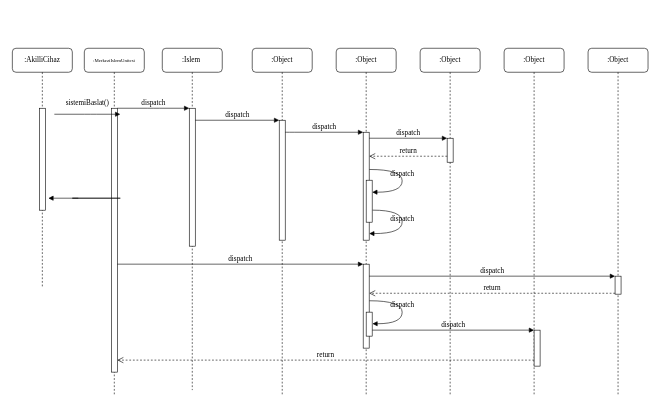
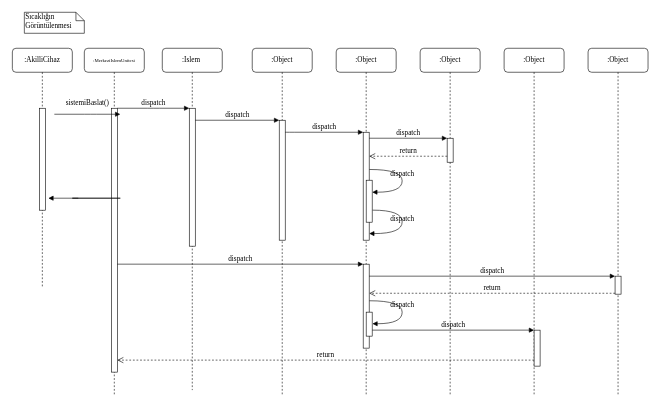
+ <mxCell id="32" value="Sıcaklığın Görüntülenmesi" style="shape=note;whiteSpace=wrap;html=1;size=14;verticalAlign=top;align=left;spacingTop=-6;rounded=0;shadow=0;comic=0;labelBackgroundColor=none;strokeWidth=1;fontFamily=Verdana;fontSize=12" parent="1" vertex="1"><mxGeometry x="40" y="20" width="100" height="35" as="geometry" /></mxCell>
